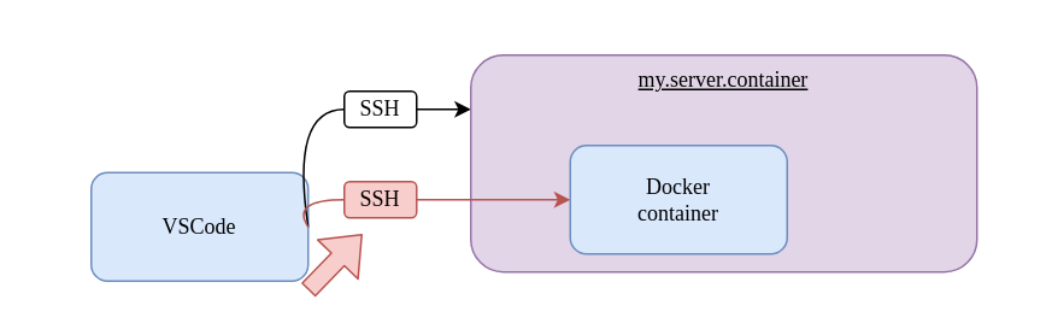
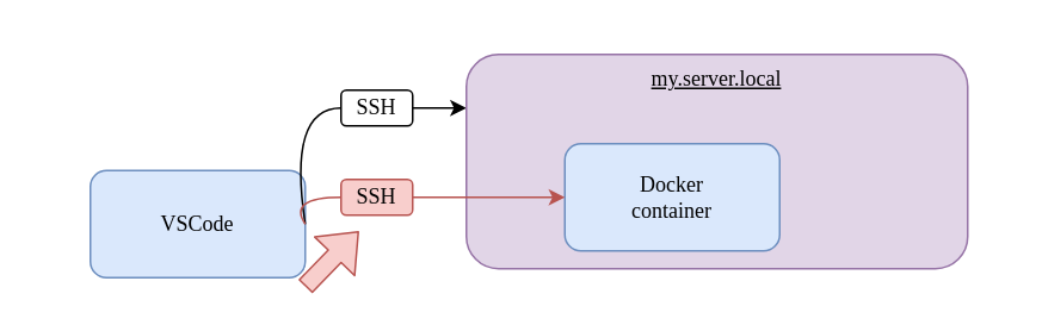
- <mxCell id="5" value="&lt;font face=&quot;Poppins&quot;&gt;&lt;u&gt;my.server.container&lt;/u&gt;&lt;/font&gt;" style="rounded=1;whiteSpace=wrap;html=1;verticalAlign=top;fillColor=#e1d5e7;strokeColor=#9673a6;" parent="1" vertex="1"><mxGeometry x="260" y="30" width="280" height="120" as="geometry" /></mxCell>
+ <mxCell id="5" value="&lt;font face=&quot;Poppins&quot;&gt;&lt;u&gt;my.server.local&lt;/u&gt;&lt;/font&gt;" style="rounded=1;whiteSpace=wrap;html=1;verticalAlign=top;fillColor=#e1d5e7;strokeColor=#9673a6;" parent="1" vertex="1"><mxGeometry x="260" y="30" width="280" height="120" as="geometry" /></mxCell>
